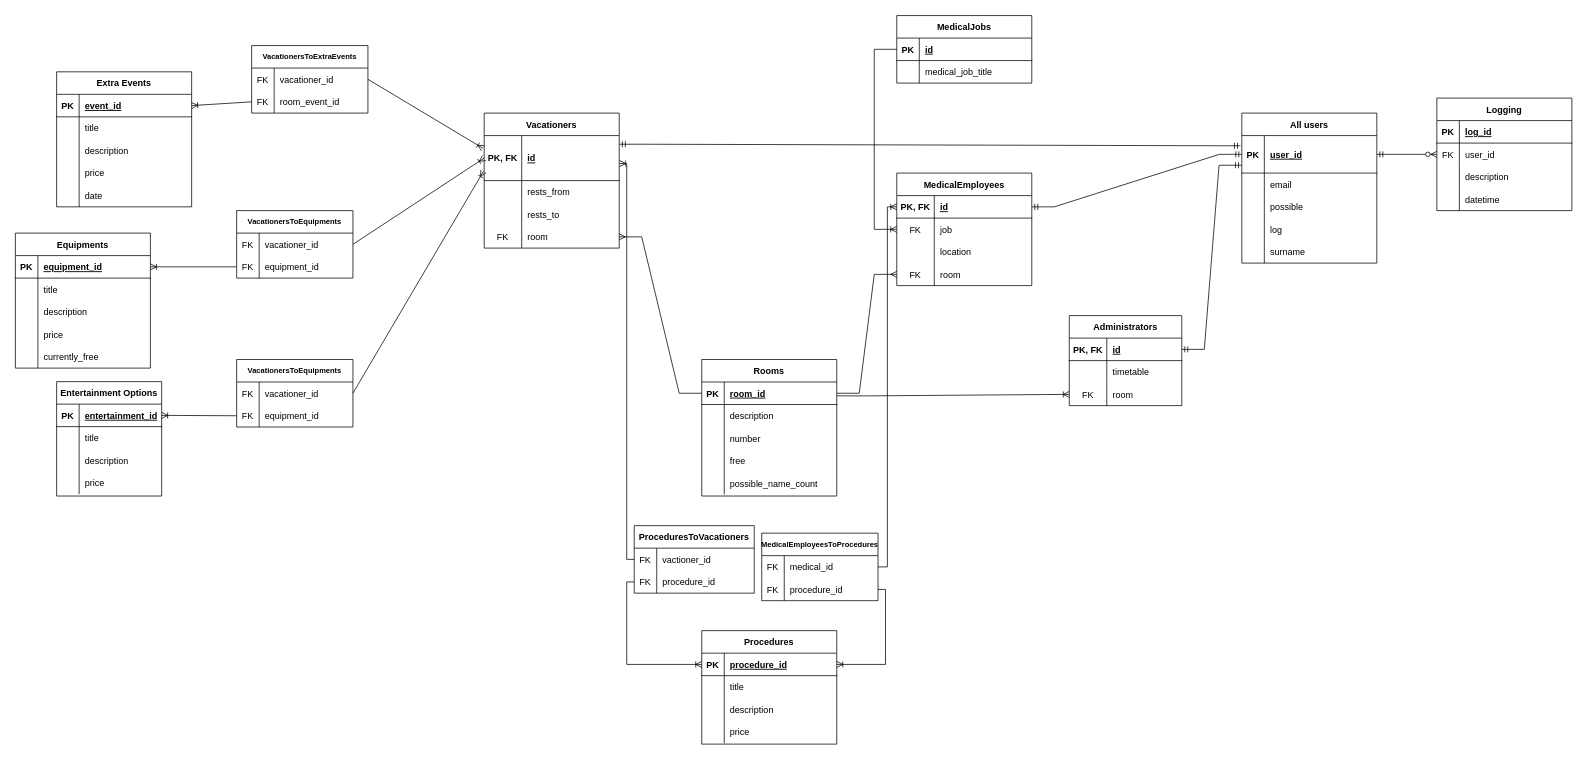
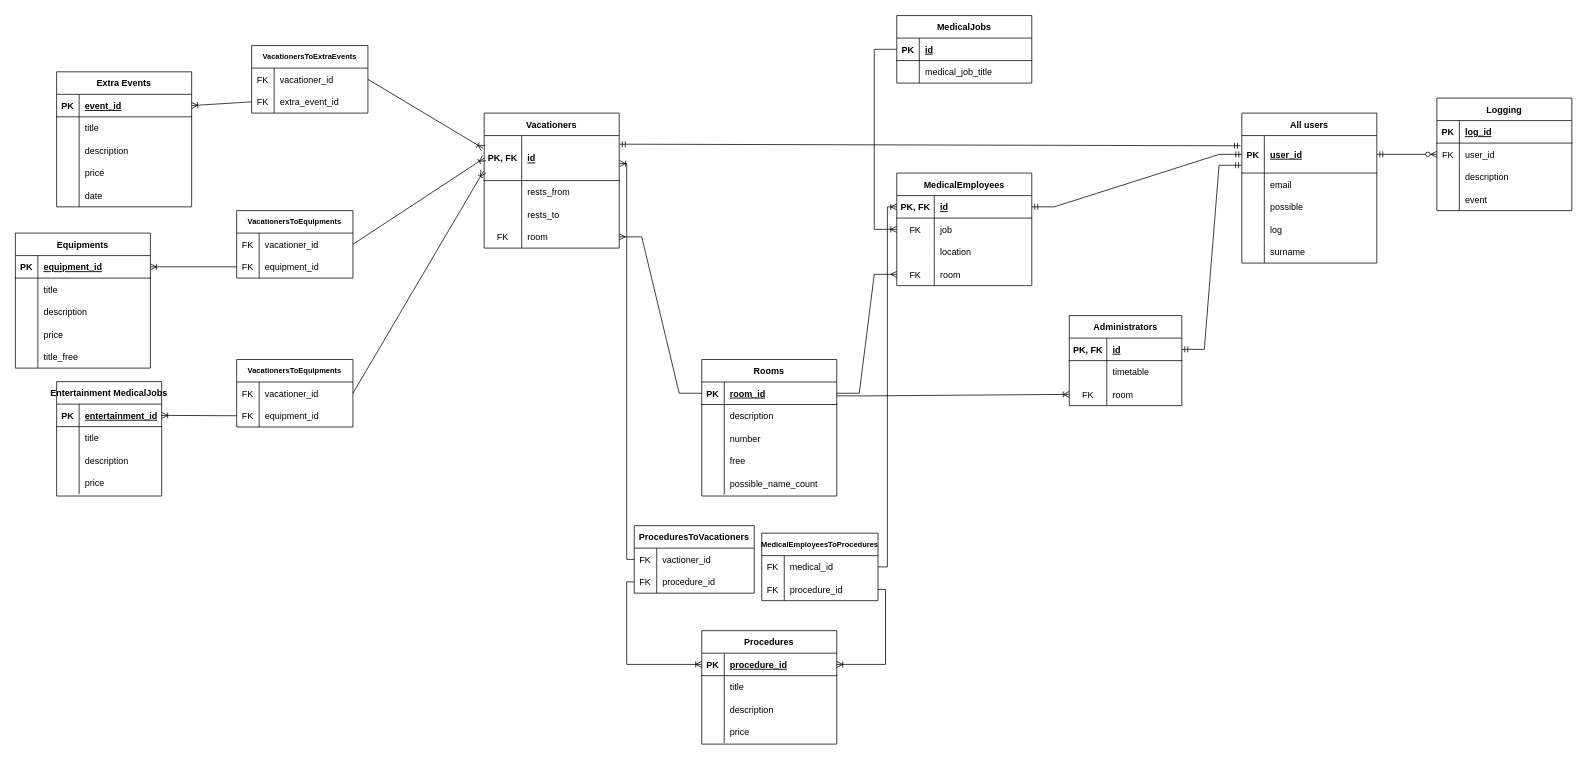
- <mxCell id="105" value="room_event_id" style="shape=partialRectangle;connectable=0;fillColor=none;top=0;left=0;bottom=0;right=0;align=left;spacingLeft=6;overflow=hidden;" parent="103" vertex="1"><mxGeometry x="30" width="125" height="30" as="geometry"><mxRectangle width="125" height="30" as="alternateBounds" /></mxGeometry></mxCell>
+ <mxCell id="105" value="extra_event_id" style="shape=partialRectangle;connectable=0;fillColor=none;top=0;left=0;bottom=0;right=0;align=left;spacingLeft=6;overflow=hidden;" parent="103" vertex="1"><mxGeometry x="30" width="125" height="30" as="geometry"><mxRectangle width="125" height="30" as="alternateBounds" /></mxGeometry></mxCell>
- <mxCell id="64" value="datetime" style="shape=partialRectangle;connectable=0;fillColor=none;top=0;left=0;bottom=0;right=0;align=left;spacingLeft=6;overflow=hidden;" parent="62" vertex="1"><mxGeometry x="30" width="150" height="30" as="geometry"><mxRectangle width="150" height="30" as="alternateBounds" /></mxGeometry></mxCell>
+ <mxCell id="64" value="event" style="shape=partialRectangle;connectable=0;fillColor=none;top=0;left=0;bottom=0;right=0;align=left;spacingLeft=6;overflow=hidden;" parent="62" vertex="1"><mxGeometry x="30" width="150" height="30" as="geometry"><mxRectangle width="150" height="30" as="alternateBounds" /></mxGeometry></mxCell>
- <mxCell id="18" value="currently_free" style="shape=partialRectangle;connectable=0;fillColor=none;top=0;left=0;bottom=0;right=0;align=left;spacingLeft=6;overflow=hidden;" parent="16" vertex="1"><mxGeometry x="30" width="150" height="30" as="geometry"><mxRectangle width="150" height="30" as="alternateBounds" /></mxGeometry></mxCell>
+ <mxCell id="18" value="title_free" style="shape=partialRectangle;connectable=0;fillColor=none;top=0;left=0;bottom=0;right=0;align=left;spacingLeft=6;overflow=hidden;" parent="16" vertex="1"><mxGeometry x="30" width="150" height="30" as="geometry"><mxRectangle width="150" height="30" as="alternateBounds" /></mxGeometry></mxCell>
- <mxCell id="20" value="Entertainment Options" style="shape=table;startSize=30;container=1;collapsible=1;childLayout=tableLayout;fixedRows=1;rowLines=0;fontStyle=1;align=center;resizeLast=1;" parent="1" vertex="1"><mxGeometry x="75" y="508" width="140" height="152.5" as="geometry" /></mxCell>
+ <mxCell id="20" value="Entertainment MedicalJobs" style="shape=table;startSize=30;container=1;collapsible=1;childLayout=tableLayout;fixedRows=1;rowLines=0;fontStyle=1;align=center;resizeLast=1;" parent="1" vertex="1"><mxGeometry x="75" y="508" width="140" height="152.5" as="geometry" /></mxCell>
